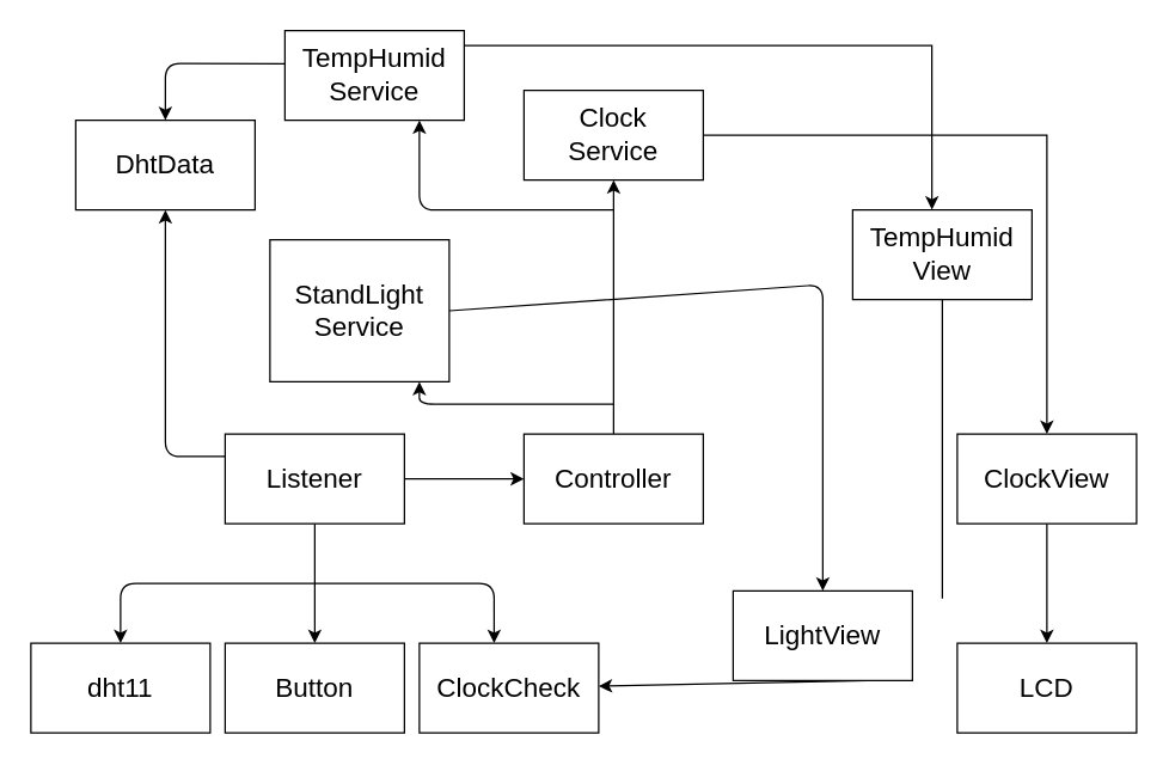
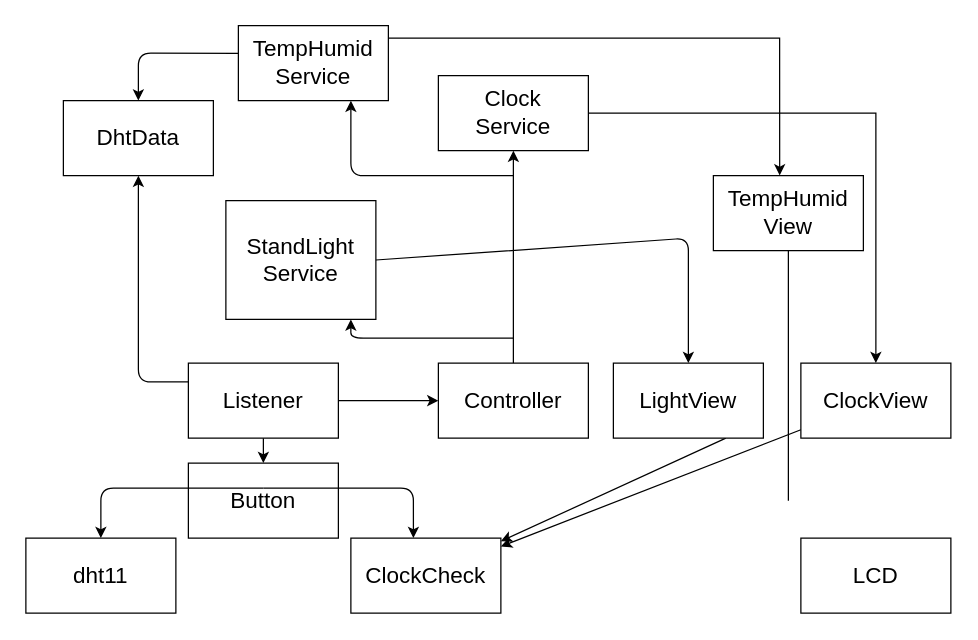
- <mxCell id="8" value="" style="edgeStyle=none;html=1;fontSize=18;" parent="1" source="9" target="10" edge="1"><mxGeometry relative="1" as="geometry" /></mxCell>
+ <mxCell id="8" value="" style="edgeStyle=none;html=1;fontSize=18;" parent="1" source="9" target="18" edge="1"><mxGeometry relative="1" as="geometry" /></mxCell>
- <mxCell id="17" value="LightView" style="whiteSpace=wrap;html=1;fontSize=18;" parent="1" vertex="1"><mxGeometry x="490" y="395" width="120" height="60" as="geometry" /></mxCell>
+ <mxCell id="17" value="LightView" style="whiteSpace=wrap;html=1;fontSize=18;" parent="1" vertex="1"><mxGeometry x="490" y="290" width="120" height="60" as="geometry" /></mxCell>
- <mxCell id="2" value="Button" style="whiteSpace=wrap;html=1;fontSize=18;" parent="1" vertex="1"><mxGeometry x="150" y="430" width="120" height="60" as="geometry" /></mxCell>
+ <mxCell id="2" value="Button" style="whiteSpace=wrap;html=1;fontSize=18;" parent="1" vertex="1"><mxGeometry x="150" y="370" width="120" height="60" as="geometry" /></mxCell>
